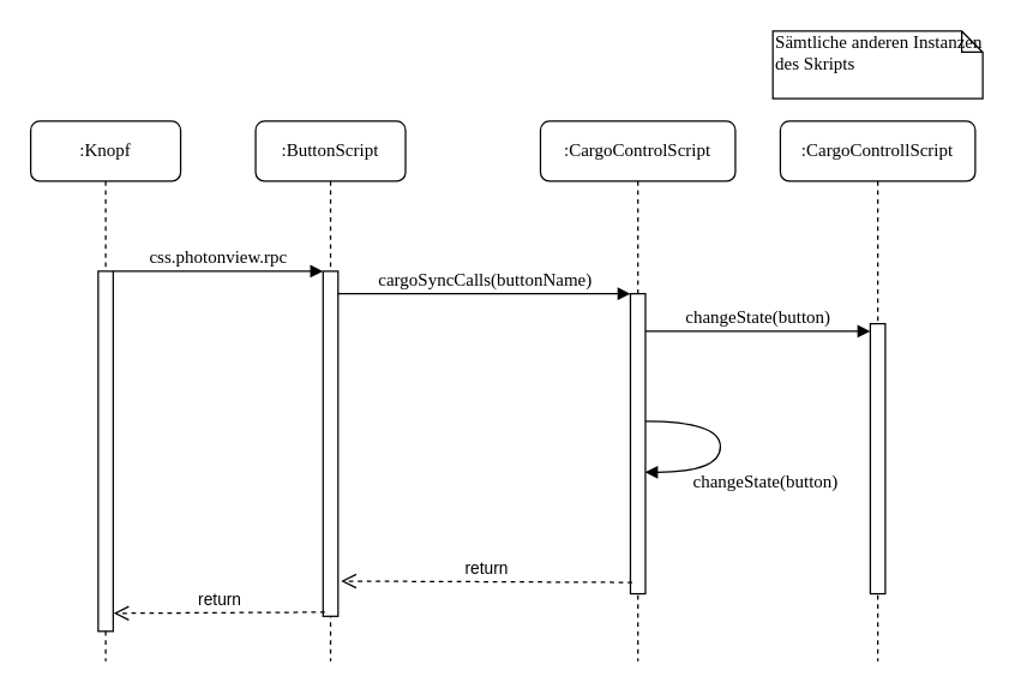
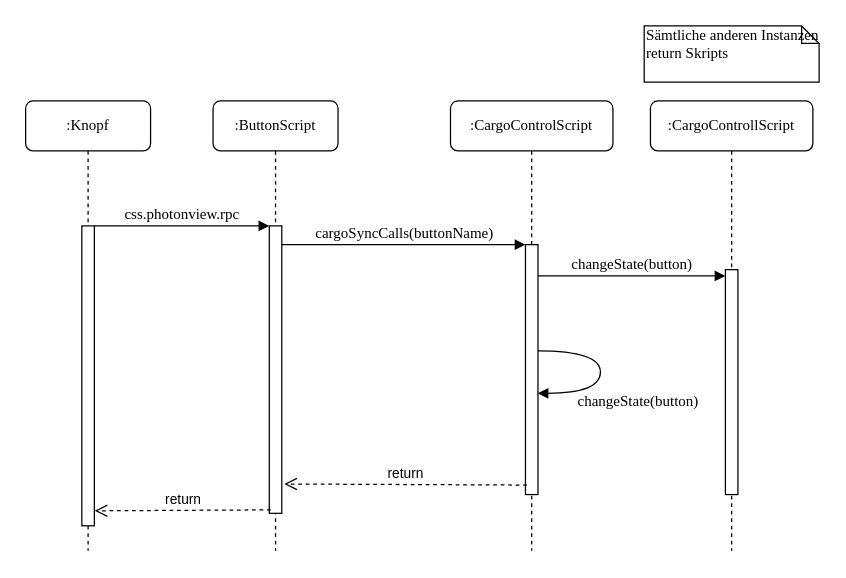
- <mxCell id="14" value="Sämtliche anderen Instanzen des Skripts" style="shape=note;whiteSpace=wrap;html=1;size=14;verticalAlign=top;align=left;spacingTop=-6;rounded=0;shadow=0;comic=0;labelBackgroundColor=none;strokeWidth=1;fontFamily=Verdana;fontSize=12" parent="1" vertex="1"><mxGeometry x="515" y="20" width="140" height="45" as="geometry" /></mxCell>
+ <mxCell id="14" value="Sämtliche anderen Instanzen return Skripts" style="shape=note;whiteSpace=wrap;html=1;size=14;verticalAlign=top;align=left;spacingTop=-6;rounded=0;shadow=0;comic=0;labelBackgroundColor=none;strokeWidth=1;fontFamily=Verdana;fontSize=12" parent="1" vertex="1"><mxGeometry x="515" y="20" width="140" height="45" as="geometry" /></mxCell>
